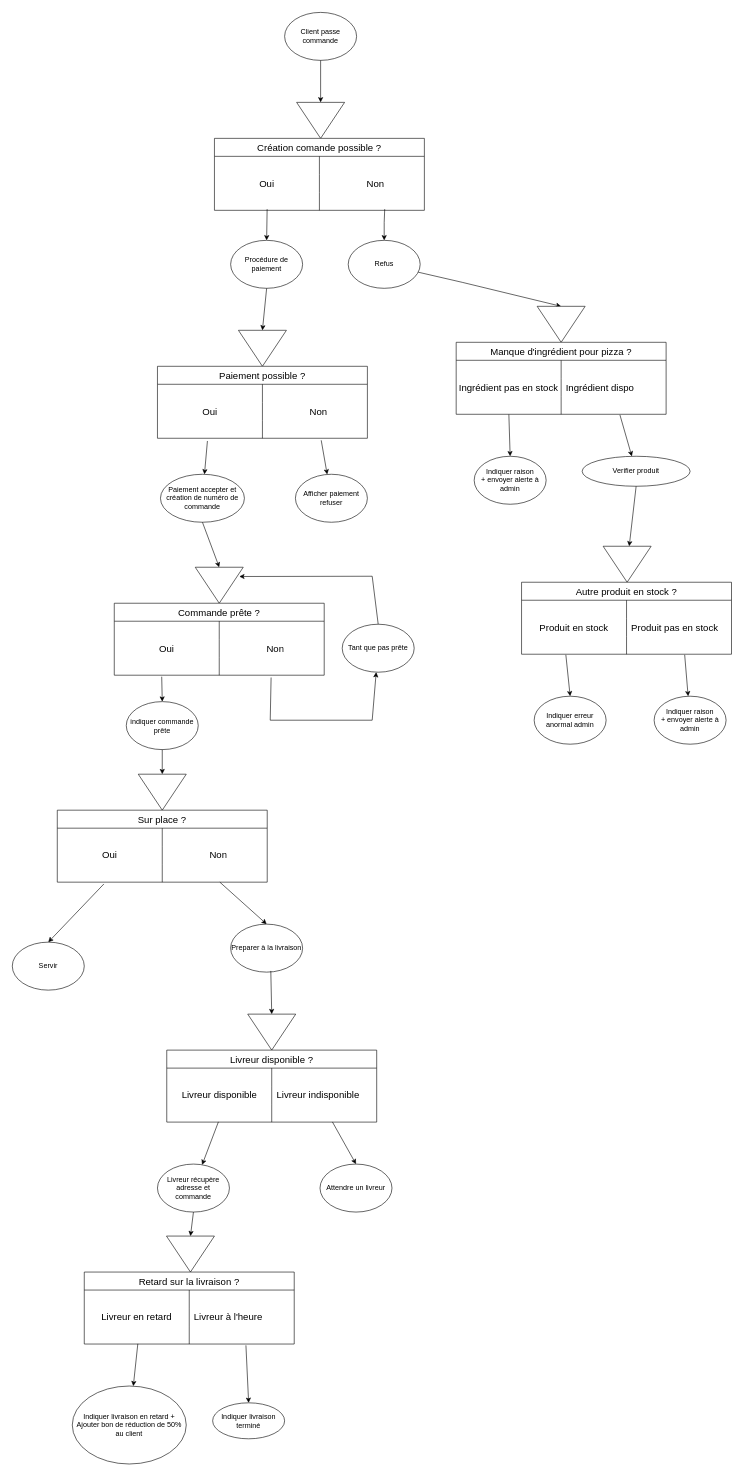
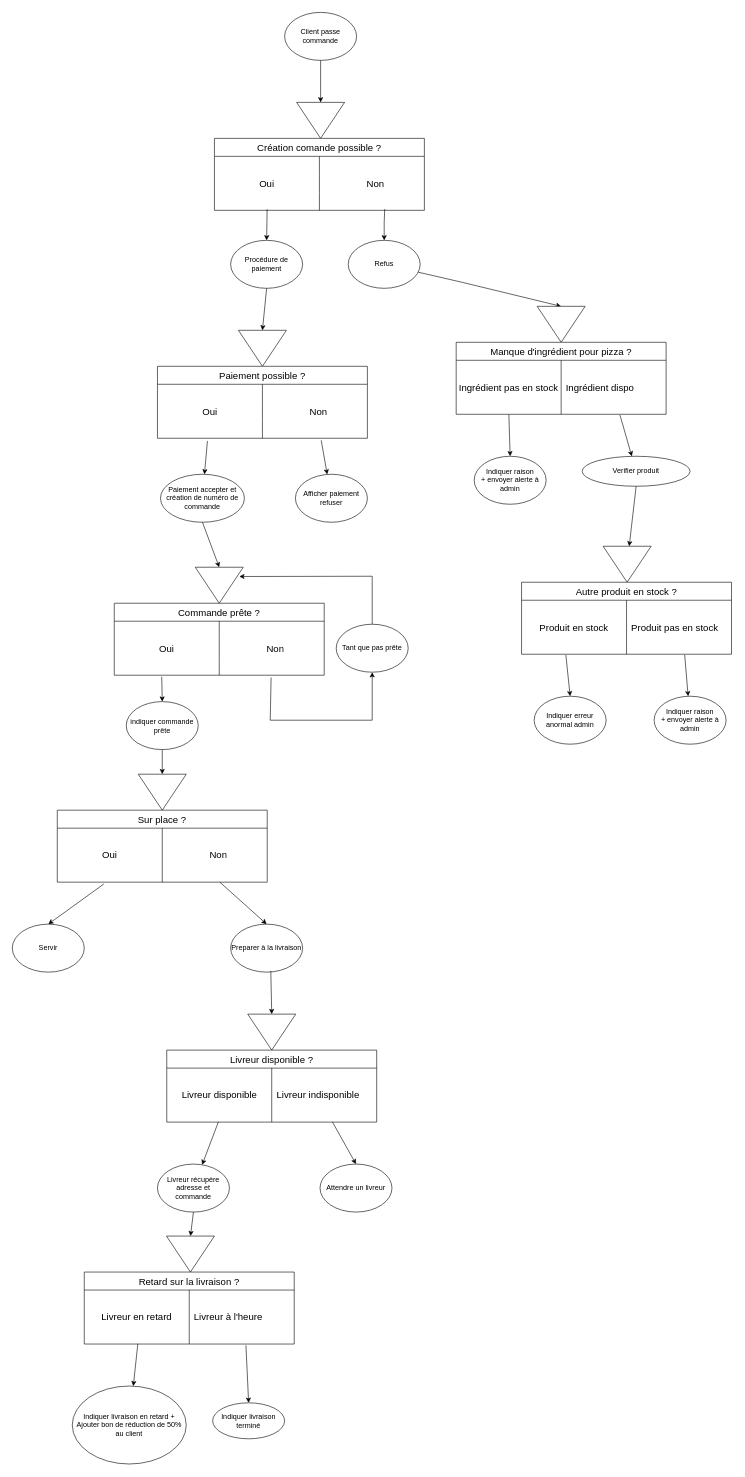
- <mxCell id="70" value="Tant que pas prête" style="ellipse;whiteSpace=wrap;html=1;" vertex="1" parent="1"><mxGeometry x="570" y="1040" width="120" height="80" as="geometry" /></mxCell>
+ <mxCell id="70" value="Tant que pas prête" style="ellipse;whiteSpace=wrap;html=1;" vertex="1" parent="1"><mxGeometry x="560" y="1040" width="120" height="80" as="geometry" /></mxCell>
- <mxCell id="103" value="Servir" style="ellipse;whiteSpace=wrap;html=1;" vertex="1" parent="1"><mxGeometry x="20" y="1570" width="120" height="80" as="geometry" /></mxCell>
+ <mxCell id="103" value="Servir" style="ellipse;whiteSpace=wrap;html=1;" vertex="1" parent="1"><mxGeometry x="20" y="1540" width="120" height="80" as="geometry" /></mxCell>
